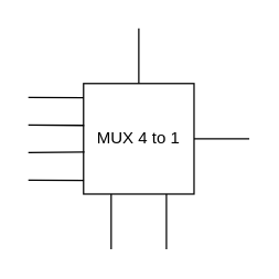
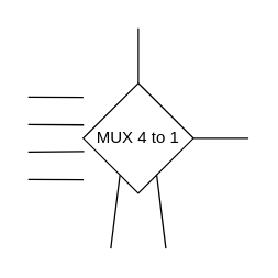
- <mxCell id="2" value="MUX 4 to 1" style="whiteSpace=wrap;html=1;aspect=fixed;" vertex="1" parent="1"><mxGeometry x="60" y="60" width="80" height="80" as="geometry" /></mxCell>
+ <mxCell id="2" value="MUX 4 to 1" style="rhombus;whiteSpace=wrap;html=1;aspect=fixed;" vertex="1" parent="1"><mxGeometry x="60" y="60" width="80" height="80" as="geometry" /></mxCell>
